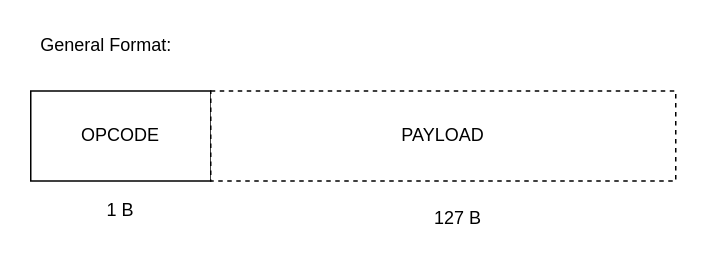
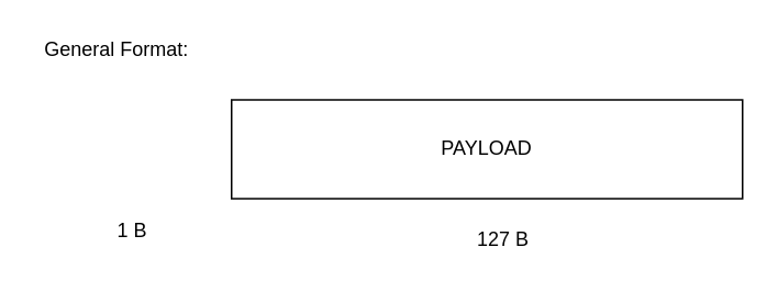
- <mxCell id="2" value="OPCODE" style="rounded=0;whiteSpace=wrap;html=1;" vertex="1" parent="1"><mxGeometry x="20" y="60" width="120" height="60" as="geometry" /></mxCell>
- <mxCell id="3" value="PAYLOAD" style="rounded=0;whiteSpace=wrap;html=1;dashed=1;" vertex="1" parent="1"><mxGeometry x="140" y="60" width="310" height="60" as="geometry" /></mxCell>
+ <mxCell id="3" value="PAYLOAD" style="rounded=0;whiteSpace=wrap;html=1;" vertex="1" parent="1"><mxGeometry x="140" y="60" width="310" height="60" as="geometry" /></mxCell>
